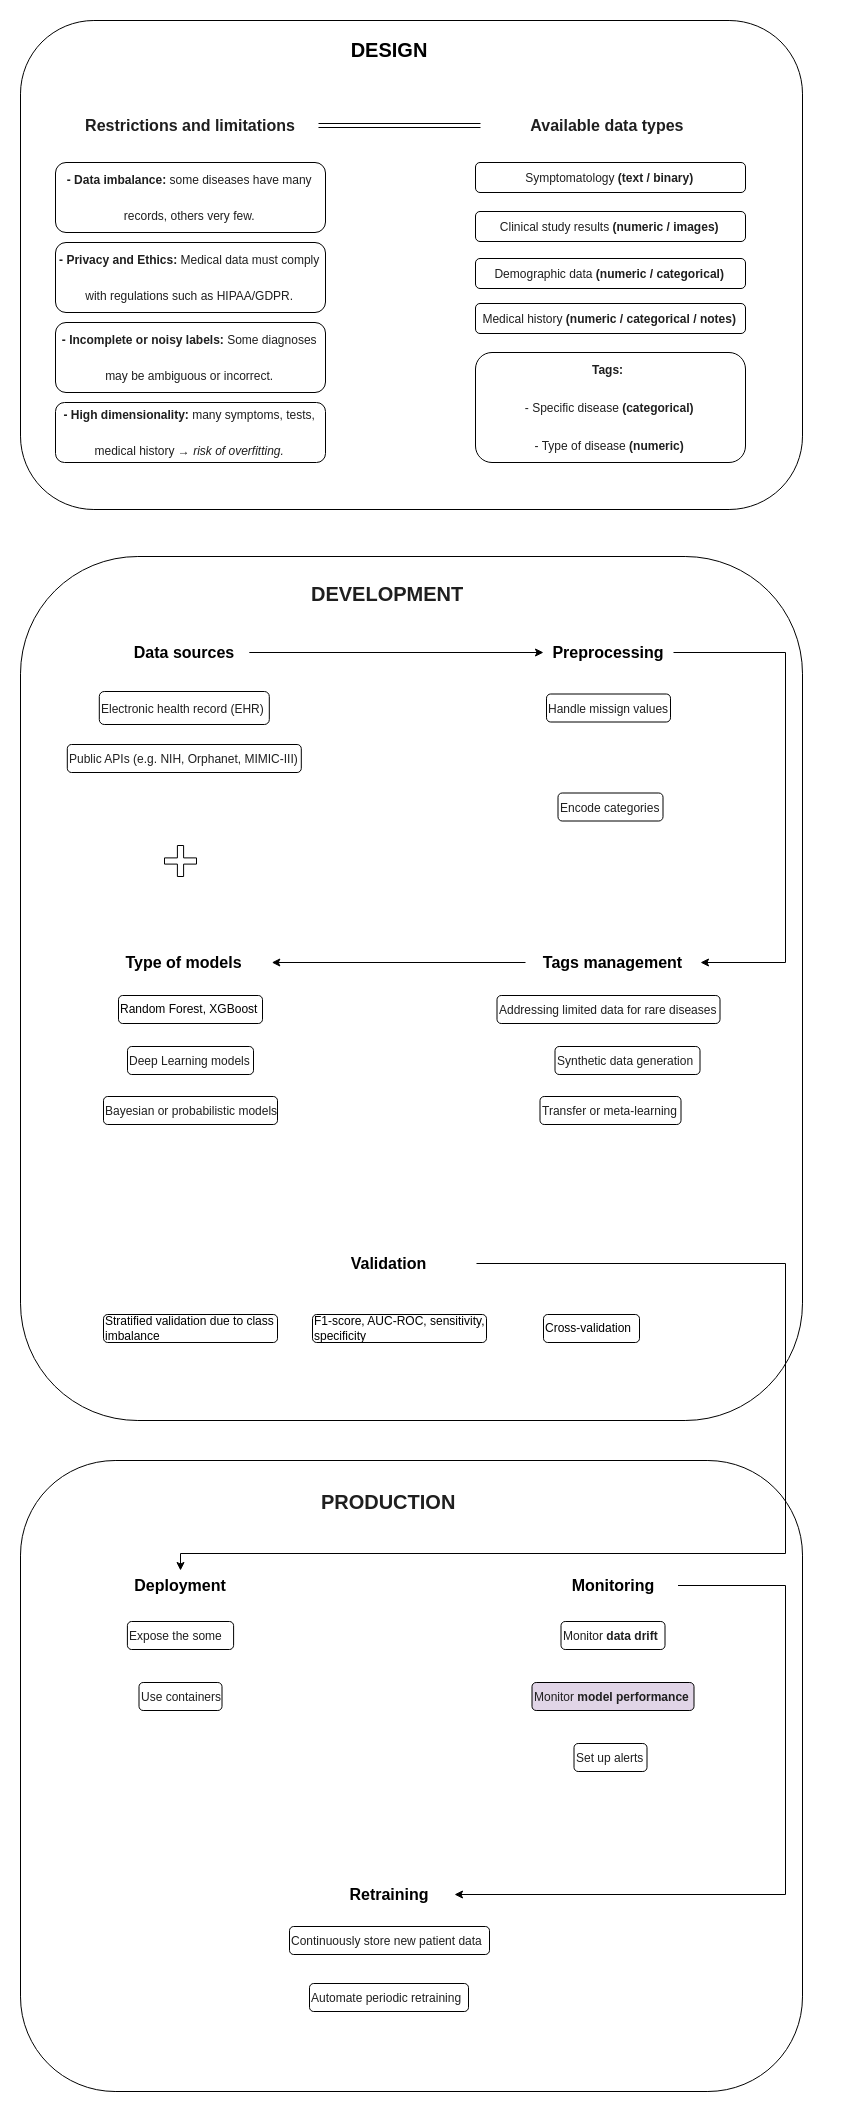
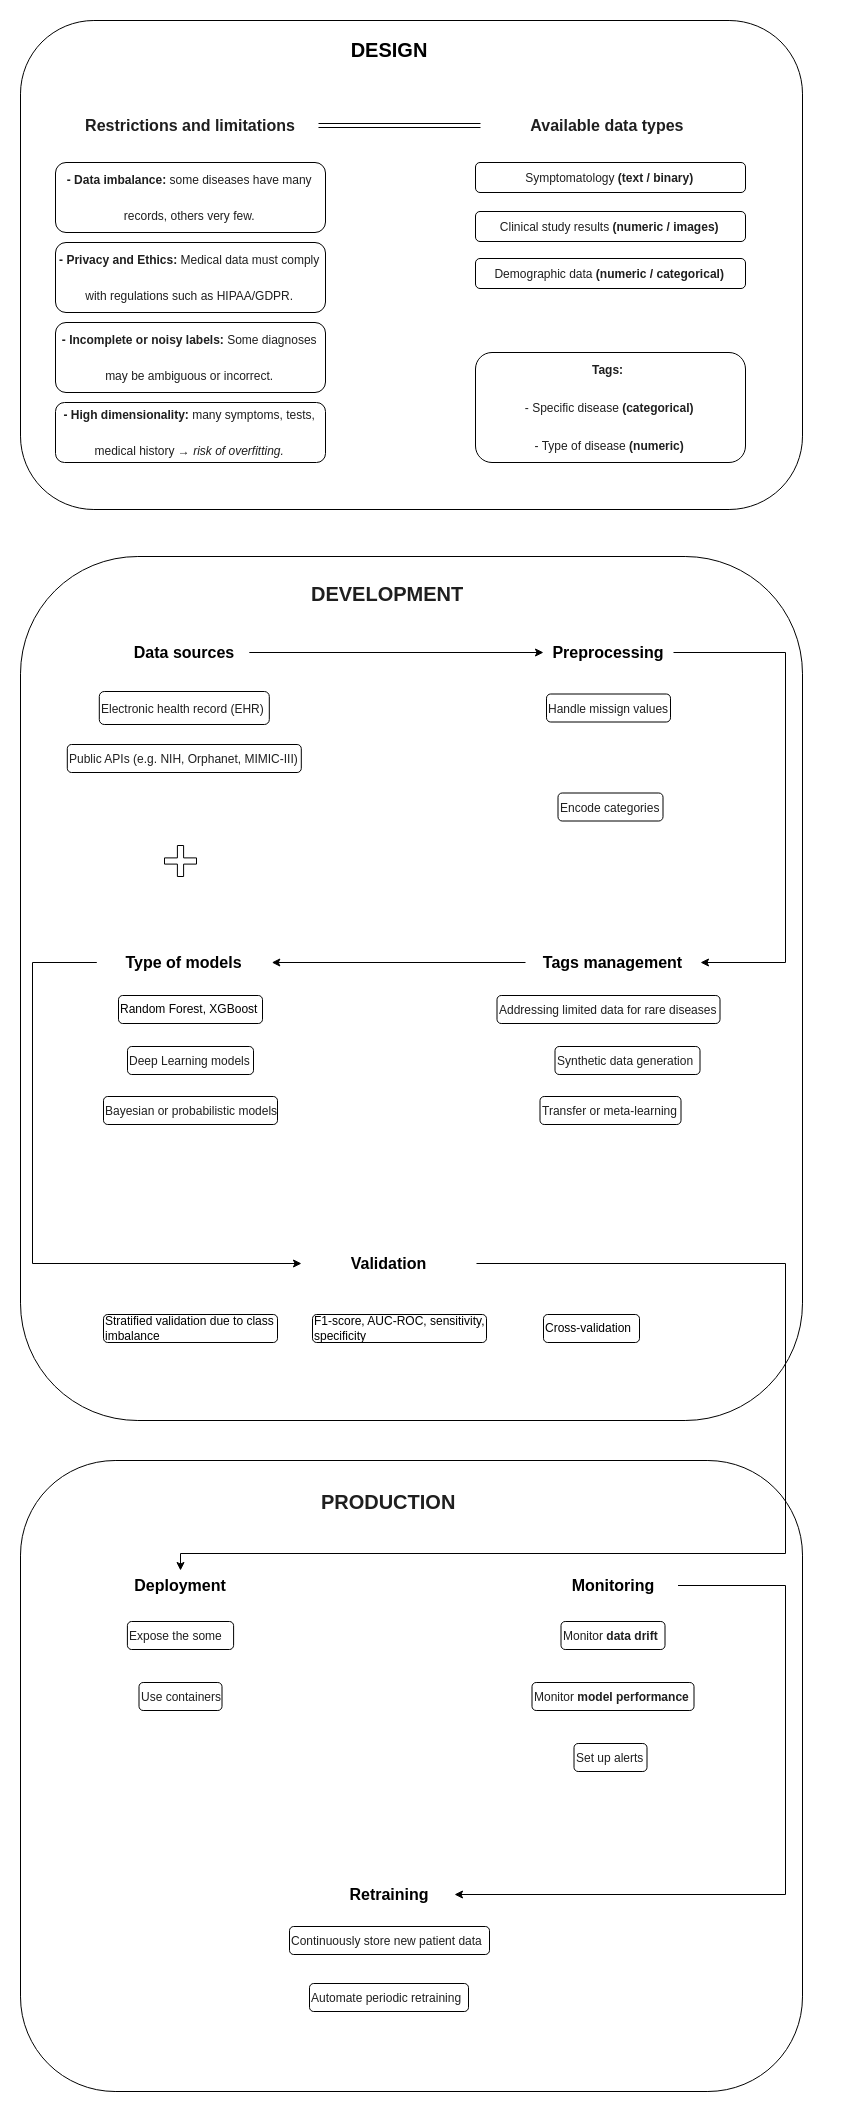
- <mxCell id="26" value="&lt;pre class=&quot;tw-data-text tw-text-large tw-ta&quot; data-placeholder=&quot;Traducción&quot; id=&quot;tw-target-text&quot; data-ved=&quot;2ahUKEwiswtycpd-MAxWMRjABHSmAOgAQ3ewLegQICBAV&quot; dir=&quot;ltr&quot; aria-label=&quot;Texto traducido: Electronic health record (EHR)&quot; style=&quot;line-height: 36px; border: none; padding: 2px 0.14em 2px 0px; position: relative; margin-top: -2px; margin-bottom: -2px; resize: none; font-family: inherit; overflow: hidden; width: 270px; text-wrap-mode: wrap; overflow-wrap: break-word; color: rgb(31, 31, 31);&quot;&gt;&lt;pre class=&quot;tw-data-text tw-text-large tw-ta&quot; data-placeholder=&quot;Traducción&quot; id=&quot;tw-target-text&quot; data-ved=&quot;2ahUKEwiswtycpd-MAxWMRjABHSmAOgAQ3ewLegQICBAV&quot; dir=&quot;ltr&quot; aria-label=&quot;Texto traducido: Data imbalance: some diseases have many records, others very few.&quot; style=&quot;line-height: 36px; border: none; padding: 2px 0.14em 2px 0px; position: relative; margin-top: -2px; margin-bottom: -2px; resize: none; font-family: inherit; overflow: hidden; width: 270px; text-wrap-mode: wrap; overflow-wrap: break-word;&quot;&gt;&lt;pre class=&quot;tw-data-text tw-text-large tw-ta&quot; data-placeholder=&quot;Traducción&quot; id=&quot;tw-target-text&quot; data-ved=&quot;2ahUKEwiswtycpd-MAxWMRjABHSmAOgAQ3ewLegQICBAV&quot; dir=&quot;ltr&quot; aria-label=&quot;Texto traducido: Symptomatology (text or binary)&quot; style=&quot;line-height: 36px; border: none; padding: 2px 0.14em 2px 0px; position: relative; margin-top: -2px; margin-bottom: -2px; resize: none; font-family: inherit; overflow: hidden; width: 270px; text-wrap-mode: wrap; overflow-wrap: break-word;&quot;&gt;&lt;pre class=&quot;tw-data-text tw-text-large tw-ta&quot; data-placeholder=&quot;Traducción&quot; id=&quot;tw-target-text&quot; data-ved=&quot;2ahUKEwiswtycpd-MAxWMRjABHSmAOgAQ3ewLegQICBAV&quot; dir=&quot;ltr&quot; aria-label=&quot;Texto traducido: Demographic data (Numeric/categorical)&quot; style=&quot;line-height: 36px; border: none; padding: 2px 0.14em 2px 0px; position: relative; margin-top: -2px; margin-bottom: -2px; resize: none; font-family: inherit; overflow: hidden; width: 270px; text-wrap-mode: wrap; overflow-wrap: break-word;&quot;&gt;&lt;pre class=&quot;tw-data-text tw-text-large tw-ta&quot; data-placeholder=&quot;Traducción&quot; id=&quot;tw-target-text&quot; data-ved=&quot;2ahUKEwiswtycpd-MAxWMRjABHSmAOgAQ3ewLegQICBAV&quot; dir=&quot;ltr&quot; aria-label=&quot;Texto traducido: Medical history (structured or clinical notes)&quot; style=&quot;line-height: 36px; border: none; padding: 2px 0.14em 2px 0px; position: relative; margin-top: -2px; margin-bottom: -2px; resize: none; font-family: inherit; overflow: hidden; width: 270px; text-wrap-mode: wrap; overflow-wrap: break-word;&quot;&gt;&lt;span class=&quot;Y2IQFc&quot; lang=&quot;en&quot;&gt;Medical history &lt;b style=&quot;font-family: inherit; white-space-collapse: collapse; background-color: transparent;&quot;&gt;(numeric / categorical&amp;nbsp;&lt;/b&gt;&lt;b style=&quot;font-family: inherit; white-space-collapse: collapse; background-color: transparent;&quot;&gt;/ notes)&lt;/b&gt;&lt;b&gt;&lt;br&gt;&lt;/b&gt;&lt;/span&gt;&lt;/pre&gt;&lt;/pre&gt;&lt;/pre&gt;&lt;/pre&gt;&lt;/pre&gt;" style="rounded=1;whiteSpace=wrap;html=1;align=center;container=0;spacing=2;spacingBottom=0;fixDash=0;spacingTop=0;labelBackgroundColor=none;fontSize=12;" parent="1" vertex="1"><mxGeometry x="475" y="303" width="270" height="30" as="geometry" /></mxCell>
+ <mxCell id="33" style="edgeStyle=orthogonalEdgeStyle;rounded=0;orthogonalLoop=1;jettySize=auto;html=1;entryX=0;entryY=0.5;entryDx=0;entryDy=0;" edge="1" parent="1" source="34" target="30"><mxGeometry relative="1" as="geometry"><Array as="points"><mxPoint x="32" y="962" /><mxPoint x="32" y="1263" /></Array></mxGeometry></mxCell>
- <mxCell id="54" value="&lt;pre style=&quot;line-height: 36px; border: none; padding: 2px 0.14em 2px 0px; position: relative; margin-top: -2px; margin-bottom: -2px; resize: none; font-family: inherit; overflow: hidden; width: 270px; text-wrap-mode: wrap; overflow-wrap: break-word; color: rgb(31, 31, 31);&quot; aria-label=&quot;Texto traducido: Electronic health record (EHR)&quot; dir=&quot;ltr&quot; data-ved=&quot;2ahUKEwiswtycpd-MAxWMRjABHSmAOgAQ3ewLegQICBAV&quot; id=&quot;tw-target-text&quot; data-placeholder=&quot;Traducción&quot; class=&quot;tw-data-text tw-text-large tw-ta&quot;&gt;Monitor &lt;strong data-end=&quot;2316&quot; data-start=&quot;2295&quot;&gt;model performance&lt;/strong&gt;&lt;/pre&gt;" style="rounded=1;whiteSpace=wrap;html=1;align=left;fillColor=#e1d5e7;" vertex="1" parent="1"><mxGeometry x="531.5" y="1682" width="162" height="28" as="geometry" /></mxCell>
+ <mxCell id="54" value="&lt;pre style=&quot;line-height: 36px; border: none; padding: 2px 0.14em 2px 0px; position: relative; margin-top: -2px; margin-bottom: -2px; resize: none; font-family: inherit; overflow: hidden; width: 270px; text-wrap-mode: wrap; overflow-wrap: break-word; color: rgb(31, 31, 31);&quot; aria-label=&quot;Texto traducido: Electronic health record (EHR)&quot; dir=&quot;ltr&quot; data-ved=&quot;2ahUKEwiswtycpd-MAxWMRjABHSmAOgAQ3ewLegQICBAV&quot; id=&quot;tw-target-text&quot; data-placeholder=&quot;Traducción&quot; class=&quot;tw-data-text tw-text-large tw-ta&quot;&gt;Monitor &lt;strong data-end=&quot;2316&quot; data-start=&quot;2295&quot;&gt;model performance&lt;/strong&gt;&lt;/pre&gt;" style="rounded=1;whiteSpace=wrap;html=1;align=left;" vertex="1" parent="1"><mxGeometry x="531.5" y="1682" width="162" height="28" as="geometry" /></mxCell>
